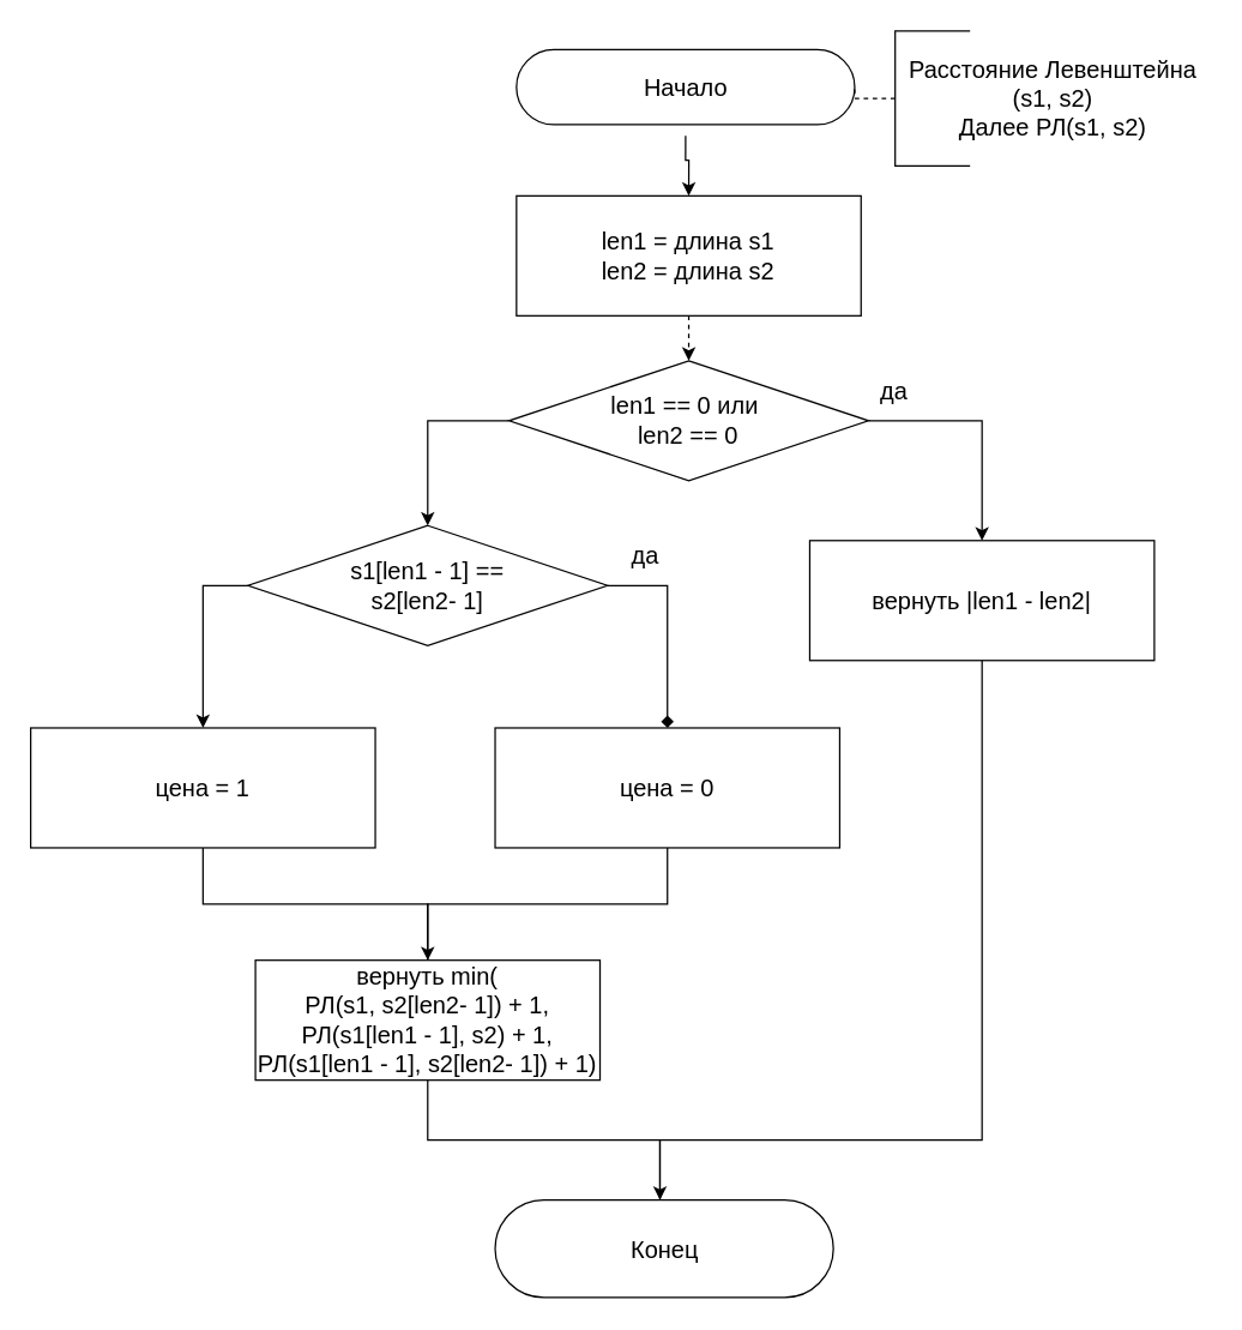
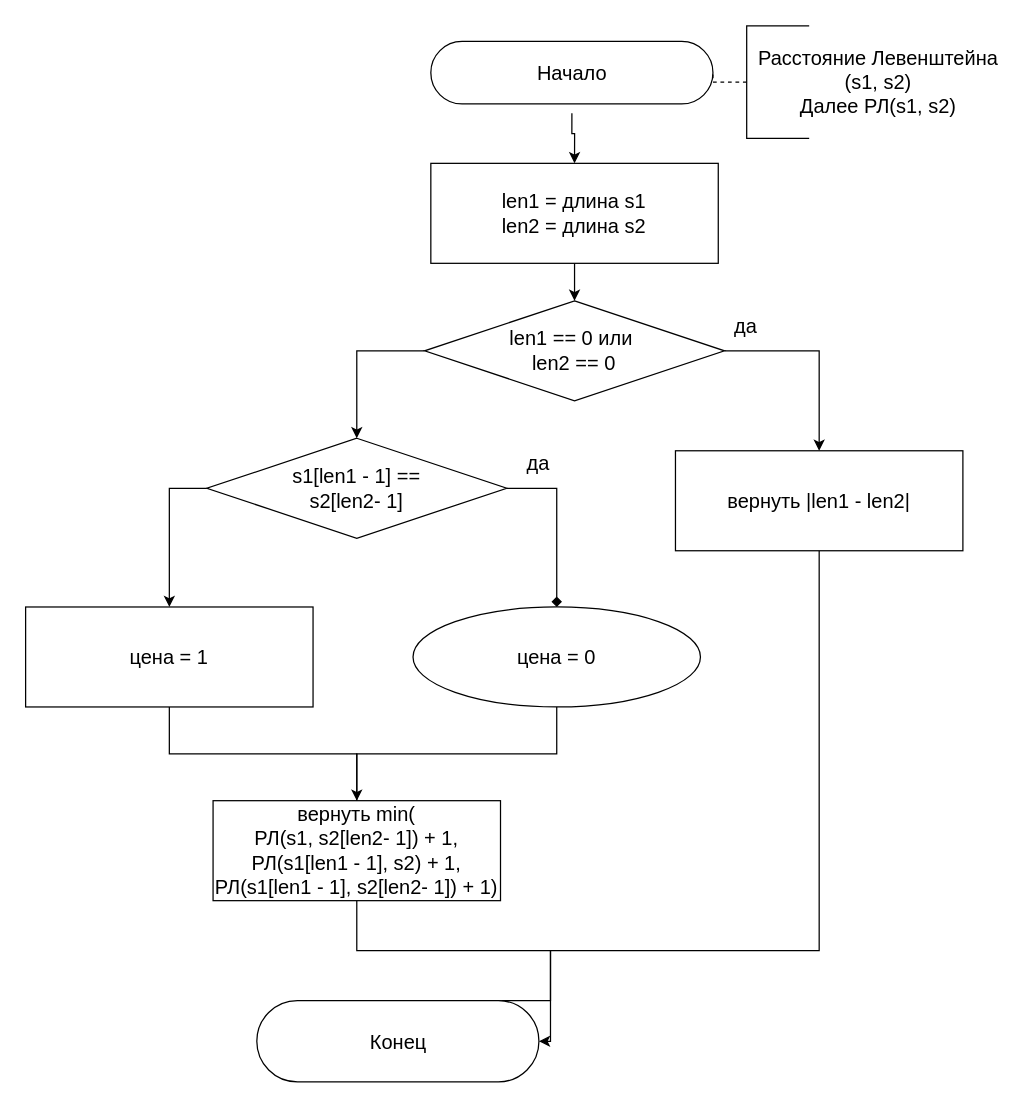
- <mxCell id="23" style="edgeStyle=orthogonalEdgeStyle;rounded=0;orthogonalLoop=1;jettySize=auto;html=1;exitX=0.5;exitY=1;exitDx=0;exitDy=0;entryX=0.5;entryY=0;entryDx=0;entryDy=0;entryPerimeter=0;fontSize=16;dashed=1;" edge="1" parent="1" source="24" target="9"><mxGeometry relative="1" as="geometry" /></mxCell>
+ <mxCell id="23" style="edgeStyle=orthogonalEdgeStyle;rounded=0;orthogonalLoop=1;jettySize=auto;html=1;exitX=0.5;exitY=1;exitDx=0;exitDy=0;entryX=0.5;entryY=0;entryDx=0;entryDy=0;entryPerimeter=0;fontSize=16;" edge="1" parent="1" source="24" target="9"><mxGeometry relative="1" as="geometry" /></mxCell>
- <mxCell id="20" value="&lt;font style=&quot;font-size: 16px&quot;&gt;цена = 0&lt;br&gt;&lt;/font&gt;" style="rounded=0;whiteSpace=wrap;html=1;shadow=0;glass=0;sketch=0;strokeWidth=1;gradientColor=none;" vertex="1" parent="1"><mxGeometry x="330" y="485" width="230" height="80" as="geometry" /></mxCell>
+ <mxCell id="20" value="&lt;font style=&quot;font-size: 16px&quot;&gt;цена = 0&lt;br&gt;&lt;/font&gt;" style="ellipse;whiteSpace=wrap;html=1;shadow=0;glass=0;sketch=0;strokeWidth=1;gradientColor=none;" vertex="1" parent="1"><mxGeometry x="330" y="485" width="230" height="80" as="geometry" /></mxCell>
- <mxCell id="25" value="&lt;font size=&quot;3&quot;&gt;Конец&lt;/font&gt;" style="html=1;dashed=0;whitespace=wrap;shape=mxgraph.dfd.start" vertex="1" parent="1"><mxGeometry x="330" y="800" width="225.75" height="65" as="geometry" /></mxCell>
+ <mxCell id="25" value="&lt;font size=&quot;3&quot;&gt;Конец&lt;/font&gt;" style="html=1;dashed=0;whitespace=wrap;shape=mxgraph.dfd.start" vertex="1" parent="1"><mxGeometry x="205" y="800" width="225.75" height="65" as="geometry" /></mxCell>
